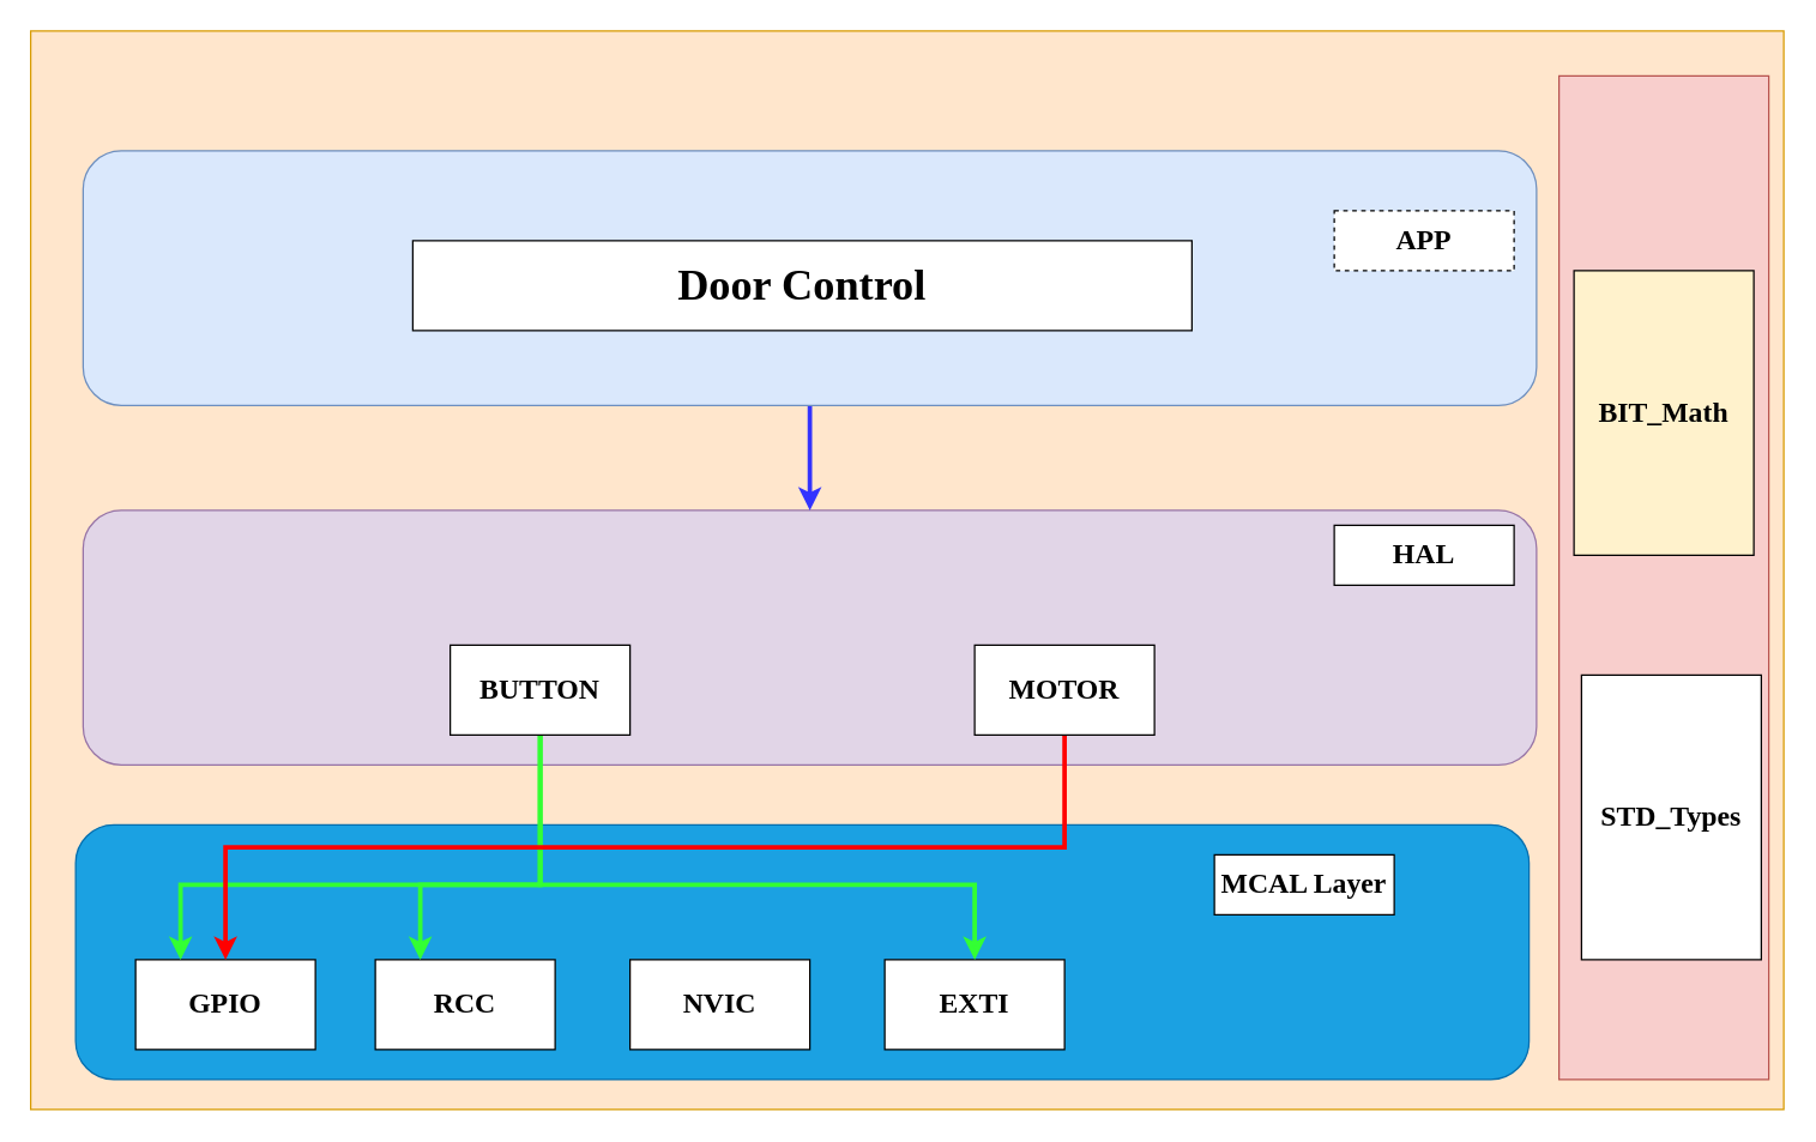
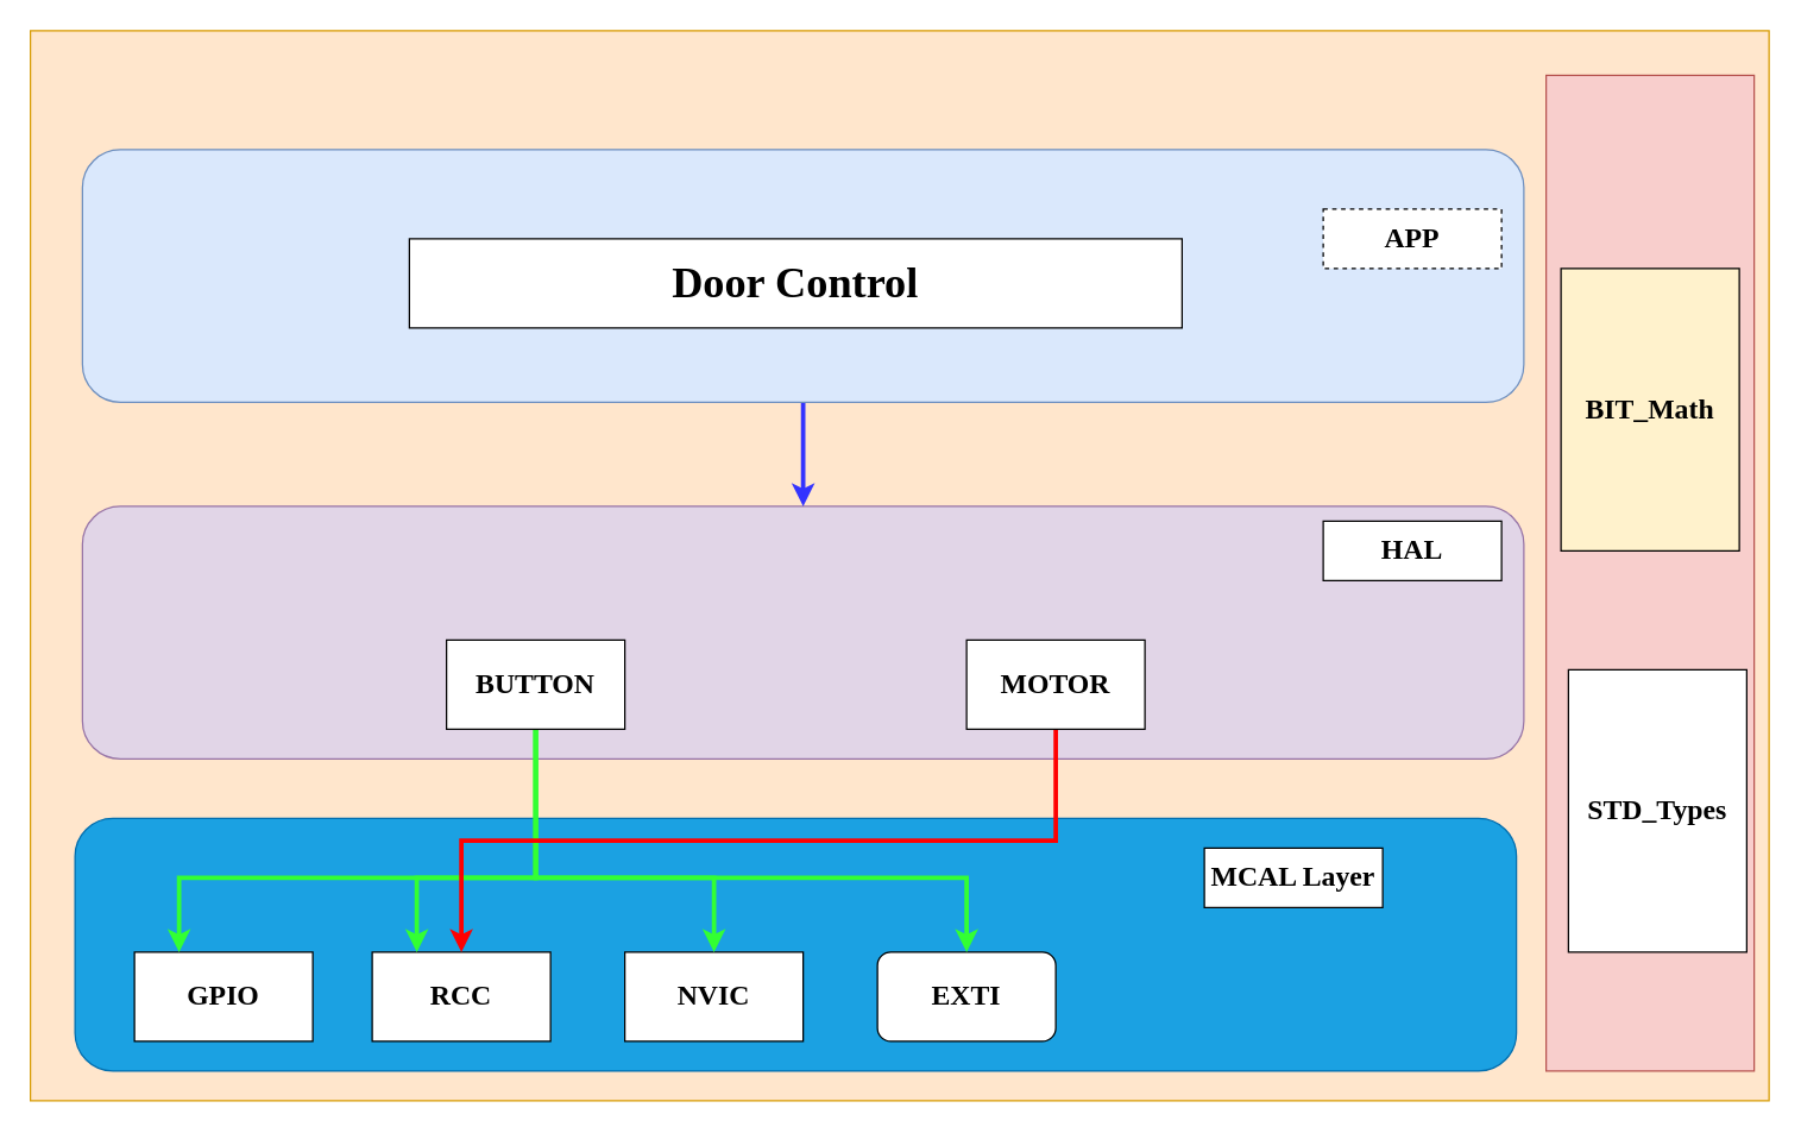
- <mxCell id="17" style="edgeStyle=orthogonalEdgeStyle;rounded=0;orthogonalLoop=1;jettySize=auto;html=1;exitX=0.5;exitY=1;exitDx=0;exitDy=0;entryX=0.5;entryY=0;entryDx=0;entryDy=0;strokeColor=#FF0000;strokeWidth=3;fontFamily=Architects Daughter;fontSource=https%3A%2F%2Ffonts.googleapis.com%2Fcss%3Ffamily%3DArchitects%2BDaughter;fontStyle=1;fontSize=19;" edge="1" parent="1" source="19" target="5"><mxGeometry relative="1" as="geometry" /></mxCell>
+ <mxCell id="18" style="edgeStyle=orthogonalEdgeStyle;rounded=0;orthogonalLoop=1;jettySize=auto;html=1;exitX=0.5;exitY=1;exitDx=0;exitDy=0;entryX=0.5;entryY=0;entryDx=0;entryDy=0;strokeColor=#FF0000;strokeWidth=3;fontFamily=Architects Daughter;fontSource=https%3A%2F%2Ffonts.googleapis.com%2Fcss%3Ffamily%3DArchitects%2BDaughter;fontStyle=1;fontSize=19;" edge="1" parent="1" source="19" target="6"><mxGeometry relative="1" as="geometry" /></mxCell>
+ <mxCell id="11" style="edgeStyle=orthogonalEdgeStyle;rounded=0;orthogonalLoop=1;jettySize=auto;html=1;exitX=0.5;exitY=1;exitDx=0;exitDy=0;strokeColor=#33FF33;strokeWidth=3;fontFamily=Architects Daughter;fontSource=https%3A%2F%2Ffonts.googleapis.com%2Fcss%3Ffamily%3DArchitects%2BDaughter;fontStyle=1;fontSize=19;" edge="1" parent="1" source="15" target="7"><mxGeometry relative="1" as="geometry"><Array as="points"><mxPoint x="360" y="590" /><mxPoint x="480" y="590" /></Array></mxGeometry></mxCell>
- <mxCell id="8" value="EXTI" style="rounded=0;whiteSpace=wrap;html=1;fontFamily=Architects Daughter;fontSource=https%3A%2F%2Ffonts.googleapis.com%2Fcss%3Ffamily%3DArchitects%2BDaughter;fontStyle=1;fontSize=19;" vertex="1" parent="1"><mxGeometry x="590" y="640" width="120" height="60" as="geometry" /></mxCell>
+ <mxCell id="8" value="EXTI" style="whiteSpace=wrap;html=1;fontFamily=Architects Daughter;fontSource=https%3A%2F%2Ffonts.googleapis.com%2Fcss%3Ffamily%3DArchitects%2BDaughter;fontStyle=1;fontSize=19;rounded=1;" vertex="1" parent="1"><mxGeometry x="590" y="640" width="120" height="60" as="geometry" /></mxCell>
